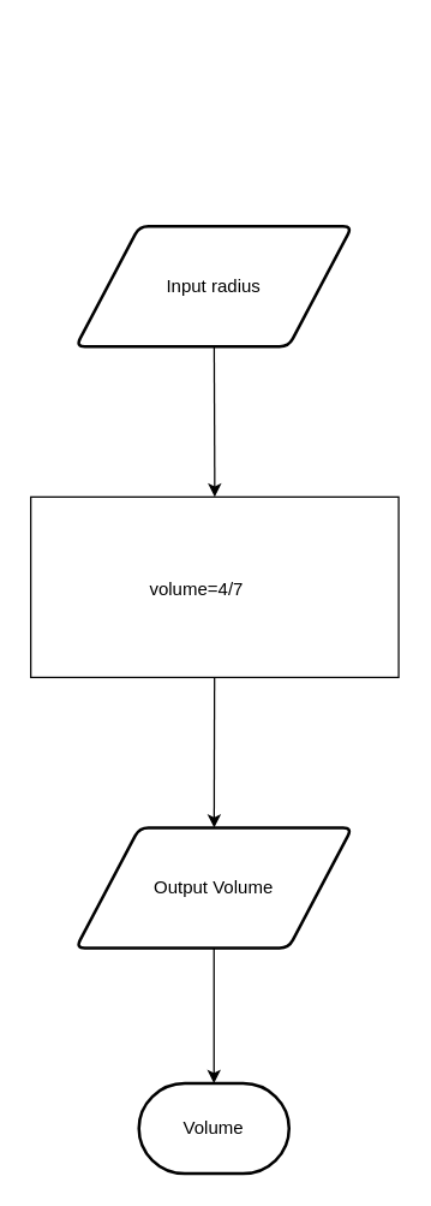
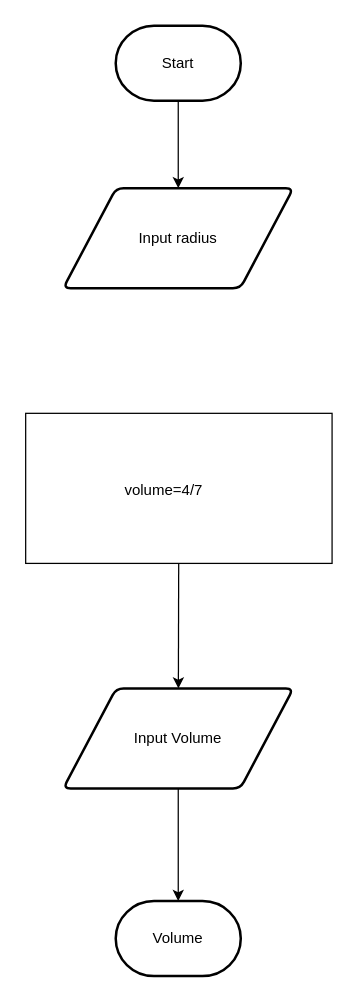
+ <mxCell id="3" value="Start" style="strokeWidth=2;html=1;shape=mxgraph.flowchart.terminator;whiteSpace=wrap;" parent="1" vertex="1"><mxGeometry x="92" width="100" height="60" as="geometry" y="20" /></mxCell>
+ <mxCell id="2" style="edgeStyle=orthogonalEdgeStyle;html=1;rounded=0;entryX=0.5;entryY=0;entryDx=0;entryDy=0;" parent="1" source="3" target="6" edge="1"><mxGeometry relative="1" as="geometry"><mxPoint x="142" y="230" as="targetPoint" /></mxGeometry></mxCell>
- <mxCell id="5" style="edgeStyle=none;html=1;entryX=0.5;entryY=0;entryDx=0;entryDy=0;" edge="1" parent="1" source="6" target="8"><mxGeometry relative="1" as="geometry"><mxPoint x="142" y="480" as="targetPoint" /></mxGeometry></mxCell>
- <mxCell id="10" value="Output Volume" style="shape=parallelogram;html=1;strokeWidth=2;perimeter=parallelogramPerimeter;whiteSpace=wrap;rounded=1;arcSize=12;size=0.23;" vertex="1" parent="1"><mxGeometry x="50" y="550" width="184" height="80" as="geometry" /></mxCell>
+ <mxCell id="10" value="Input Volume" style="shape=parallelogram;html=1;strokeWidth=2;perimeter=parallelogramPerimeter;whiteSpace=wrap;rounded=1;arcSize=12;size=0.23;" vertex="1" parent="1"><mxGeometry x="50" y="550" width="184" height="80" as="geometry" /></mxCell>
